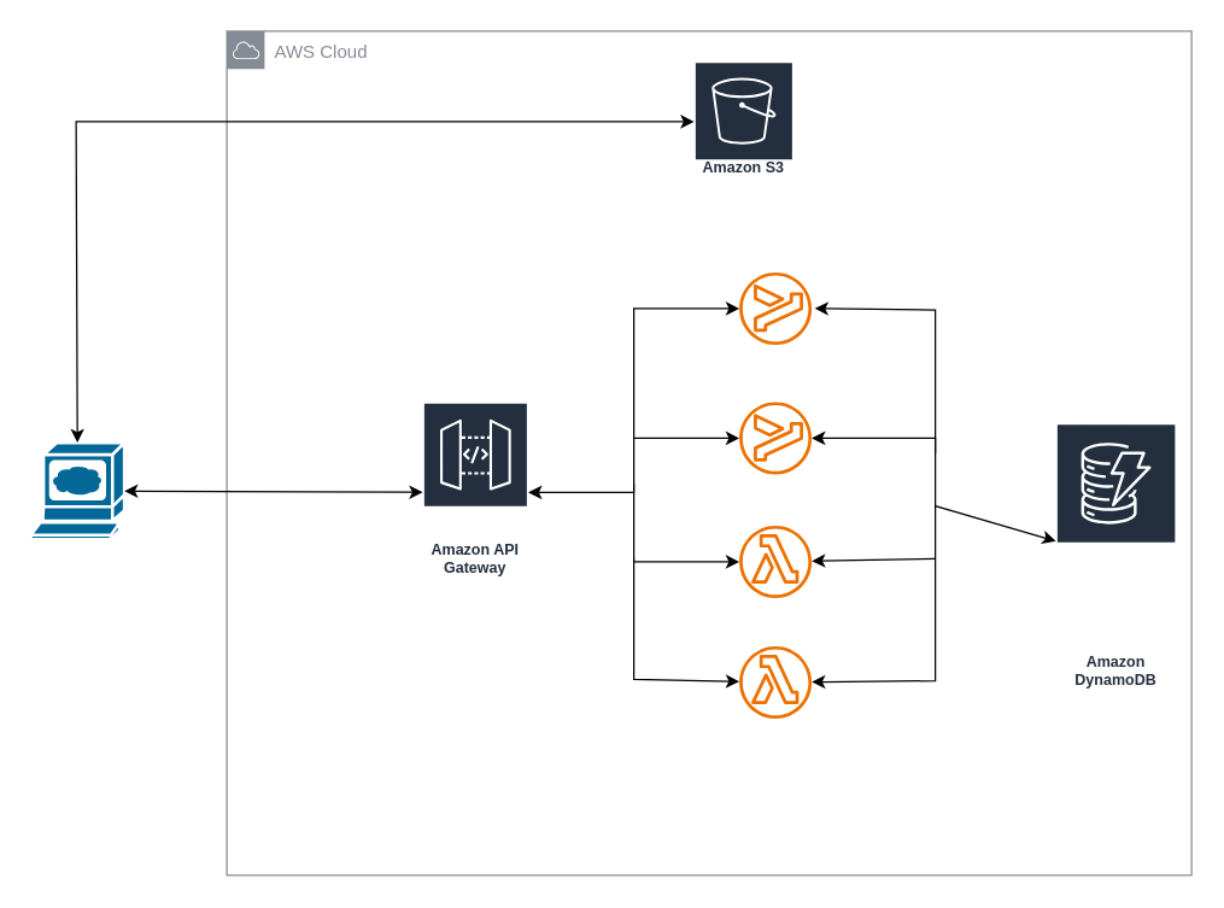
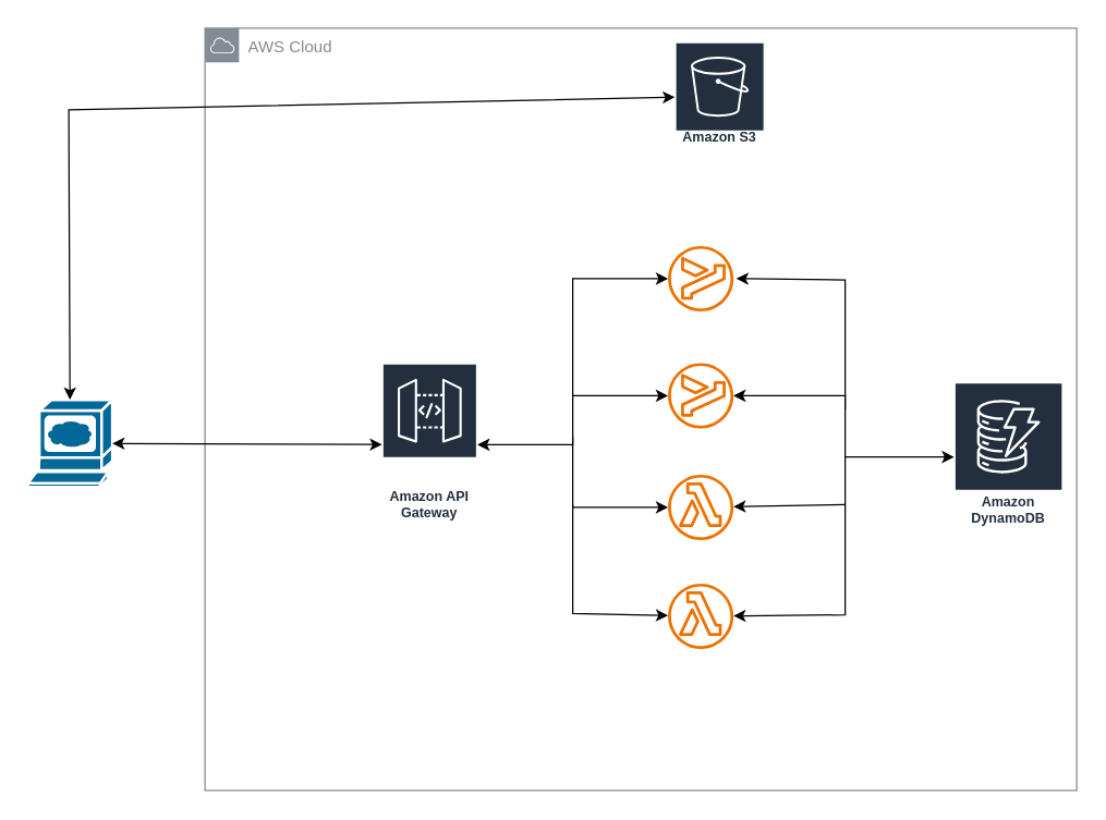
- <mxCell id="7" value="Amazon S3" style="sketch=0;outlineConnect=0;fontColor=#232F3E;gradientColor=none;strokeColor=#ffffff;fillColor=#232F3E;dashed=0;verticalLabelPosition=middle;verticalAlign=bottom;align=center;html=1;whiteSpace=wrap;fontSize=10;fontStyle=1;spacing=3;shape=mxgraph.aws4.productIcon;prIcon=mxgraph.aws4.s3;" vertex="1" parent="1"><mxGeometry x="460" y="40" width="66" height="80" as="geometry" /></mxCell>
+ <mxCell id="7" value="Amazon S3" style="sketch=0;outlineConnect=0;fontColor=#232F3E;gradientColor=none;strokeColor=#ffffff;fillColor=#232F3E;dashed=0;verticalLabelPosition=middle;verticalAlign=bottom;align=center;html=1;whiteSpace=wrap;fontSize=10;fontStyle=1;spacing=3;shape=mxgraph.aws4.productIcon;prIcon=mxgraph.aws4.s3;" vertex="1" parent="1"><mxGeometry x="495" y="30" width="66" height="80" as="geometry" /></mxCell>
- <mxCell id="8" value="Amazon DynamoDB" style="sketch=0;outlineConnect=0;fontColor=#232F3E;gradientColor=none;strokeColor=#ffffff;fillColor=#232F3E;dashed=0;verticalLabelPosition=middle;verticalAlign=bottom;align=center;html=1;whiteSpace=wrap;fontSize=10;fontStyle=1;spacing=3;shape=mxgraph.aws4.productIcon;prIcon=mxgraph.aws4.dynamodb;" vertex="1" parent="1"><mxGeometry x="700" y="280" width="80" height="180" as="geometry" /></mxCell>
+ <mxCell id="8" value="Amazon DynamoDB" style="sketch=0;outlineConnect=0;fontColor=#232F3E;gradientColor=none;strokeColor=#ffffff;fillColor=#232F3E;dashed=0;verticalLabelPosition=middle;verticalAlign=bottom;align=center;html=1;whiteSpace=wrap;fontSize=10;fontStyle=1;spacing=3;shape=mxgraph.aws4.productIcon;prIcon=mxgraph.aws4.dynamodb;" vertex="1" parent="1"><mxGeometry x="700" y="280" width="80" height="110" as="geometry" /></mxCell>
